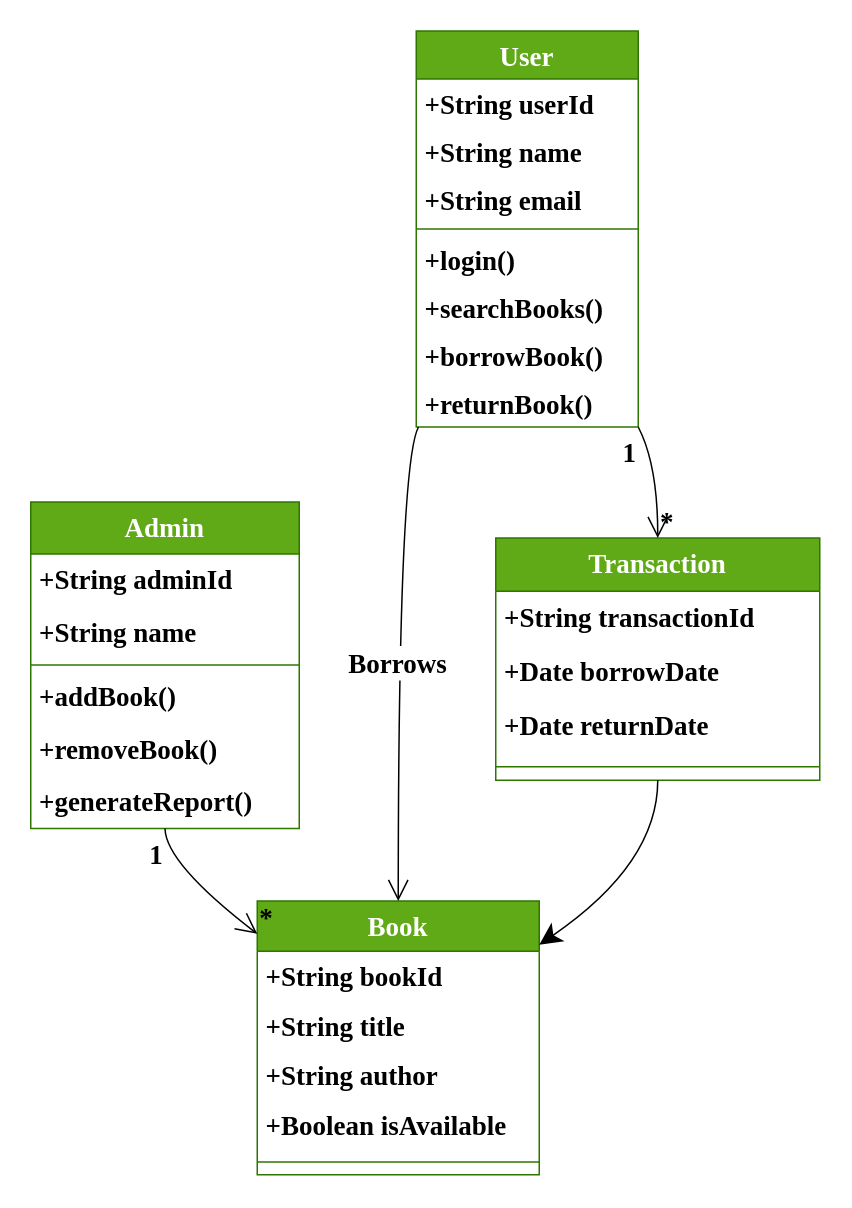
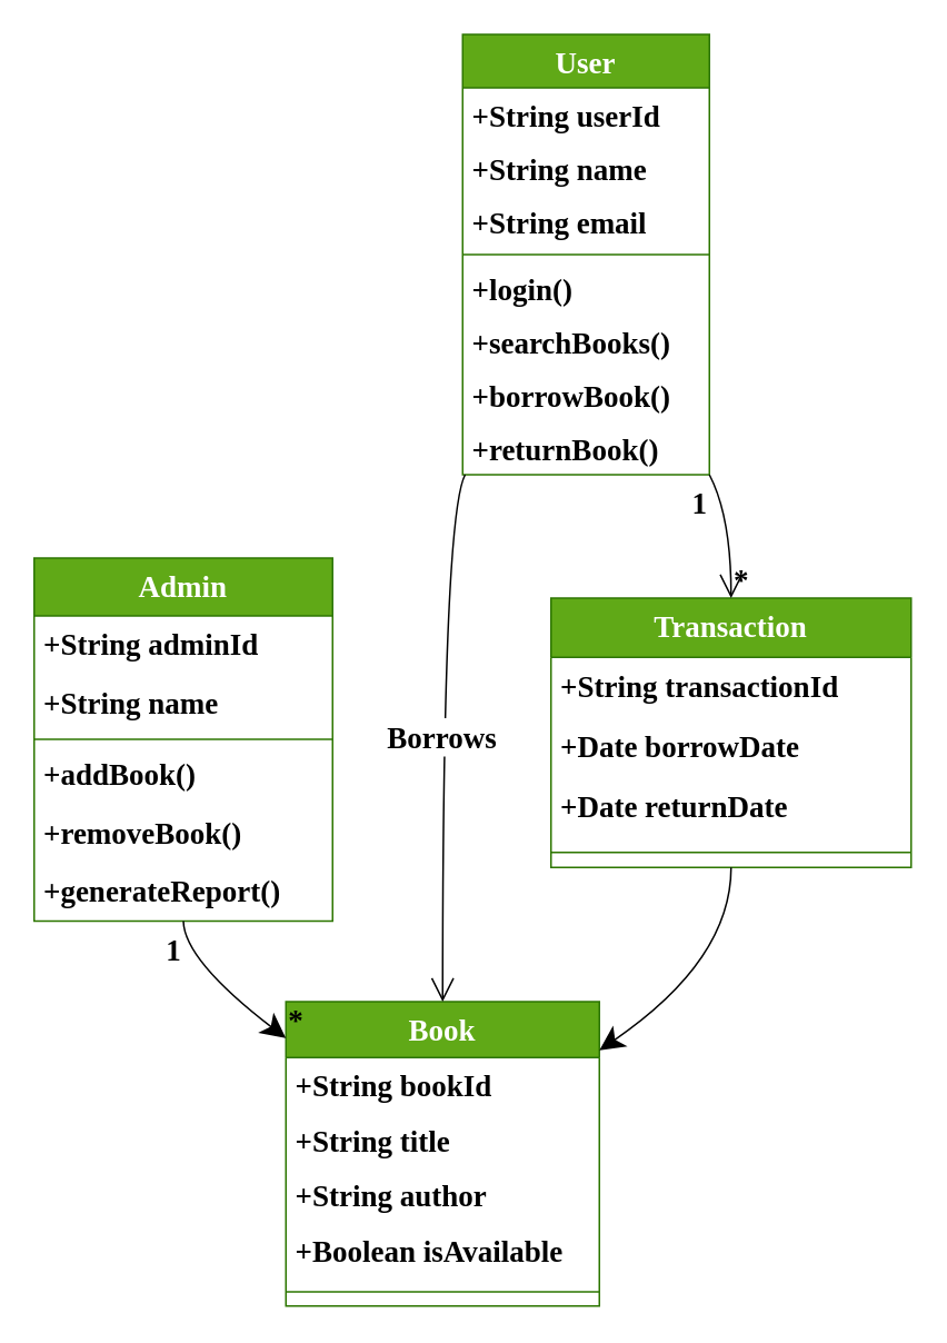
- <mxCell id="32" value="" style="curved=1;startArrow=none;endArrow=open;endSize=12;exitX=0.5;exitY=1;entryX=0;entryY=0.12;rounded=0;fontFamily=Times New Roman;fontStyle=1;fontSize=18;" edge="1" parent="1" source="11" target="18"><mxGeometry relative="1" as="geometry"><Array as="points"><mxPoint x="110" y="575" /></Array></mxGeometry></mxCell>
+ <mxCell id="32" value="" style="curved=1;startArrow=none;endArrow=classic;endSize=12;exitX=0.5;exitY=1;entryX=0;entryY=0.12;rounded=0;fontFamily=Times New Roman;fontStyle=1;fontSize=18;" edge="1" parent="1" source="11" target="18"><mxGeometry relative="1" as="geometry"><Array as="points"><mxPoint x="110" y="575" /></Array></mxGeometry></mxCell>
